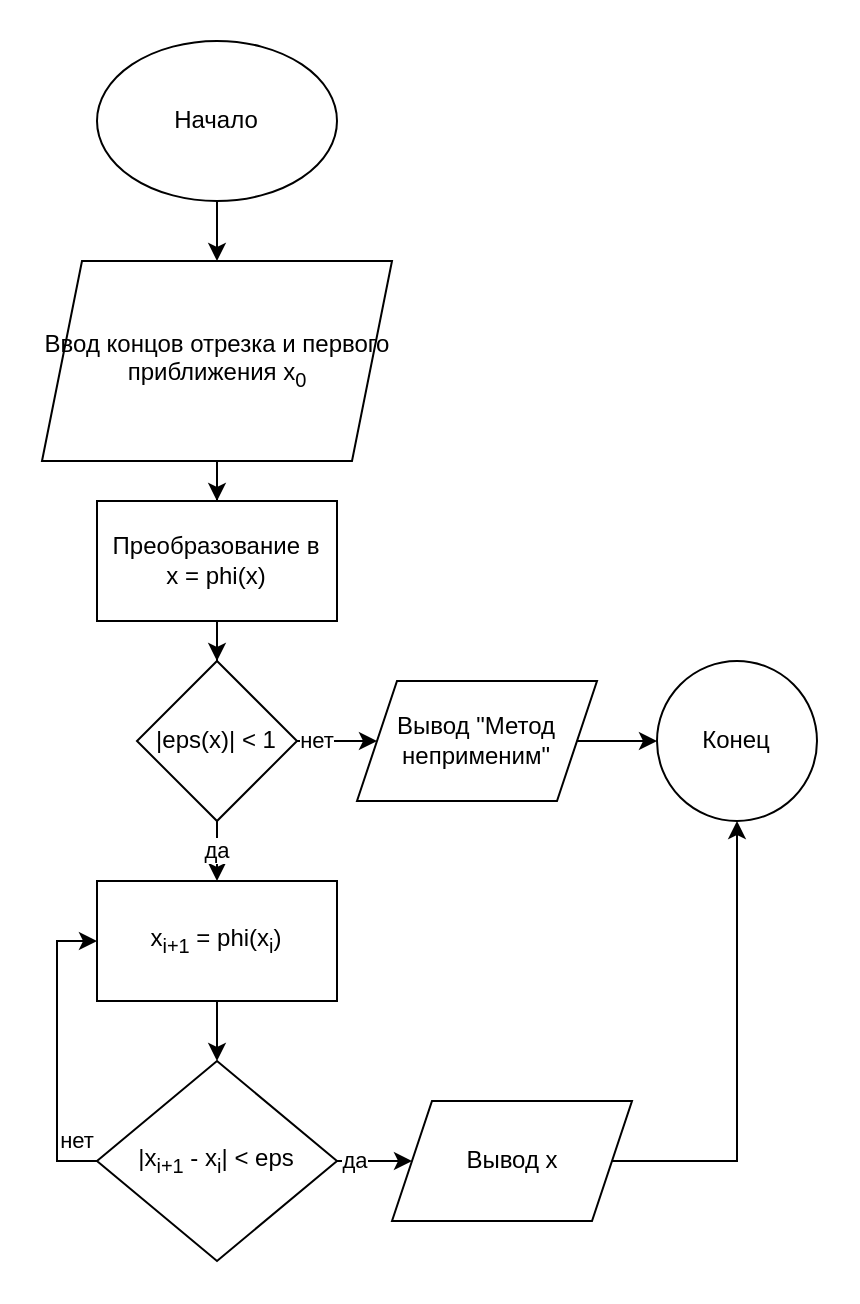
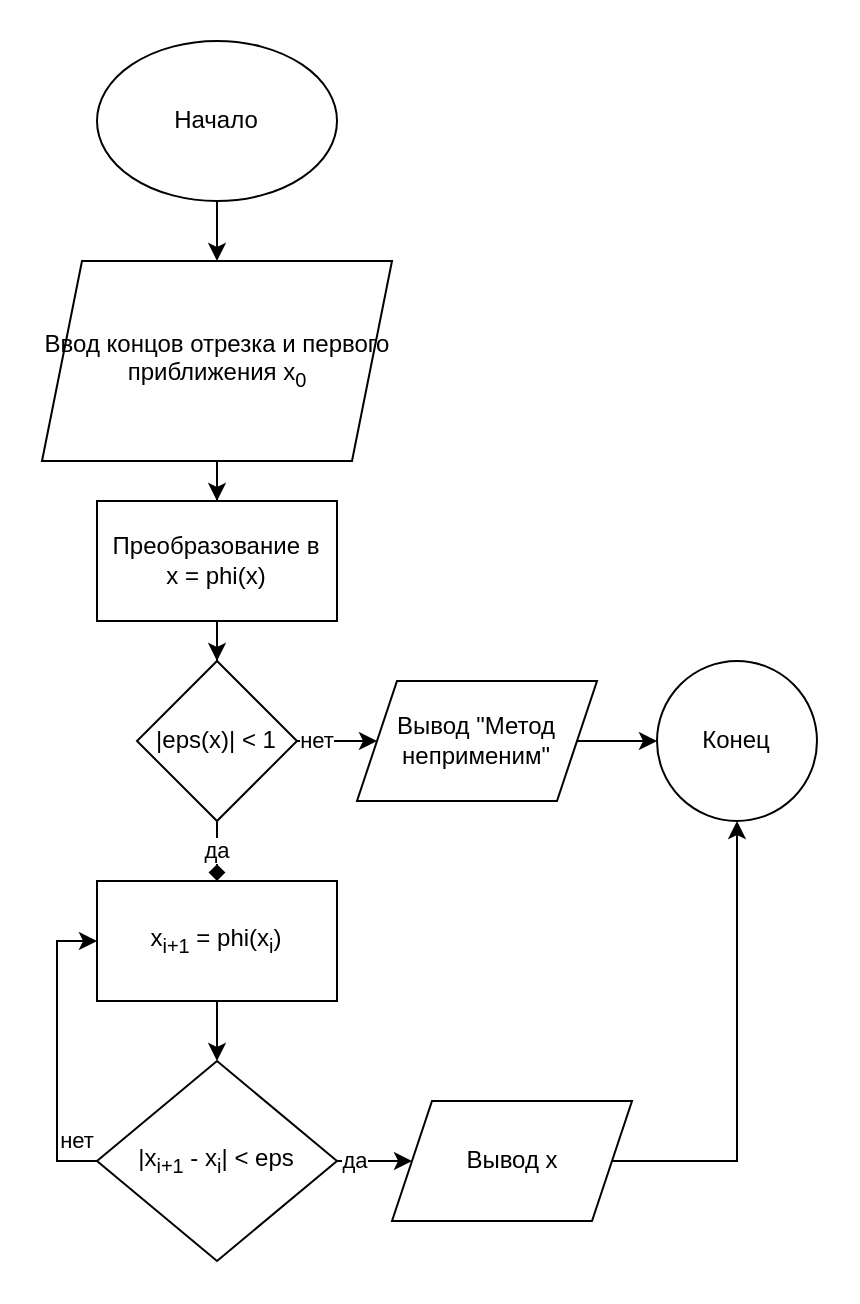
- <mxCell id="9" value="да" style="edgeStyle=orthogonalEdgeStyle;rounded=0;orthogonalLoop=1;jettySize=auto;html=1;" edge="1" parent="1" source="10" target="15"><mxGeometry relative="1" as="geometry" /></mxCell>
+ <mxCell id="9" value="да" style="edgeStyle=orthogonalEdgeStyle;rounded=0;orthogonalLoop=1;jettySize=auto;html=1;endArrow=diamond;" edge="1" parent="1" source="10" target="15"><mxGeometry relative="1" as="geometry" /></mxCell>
